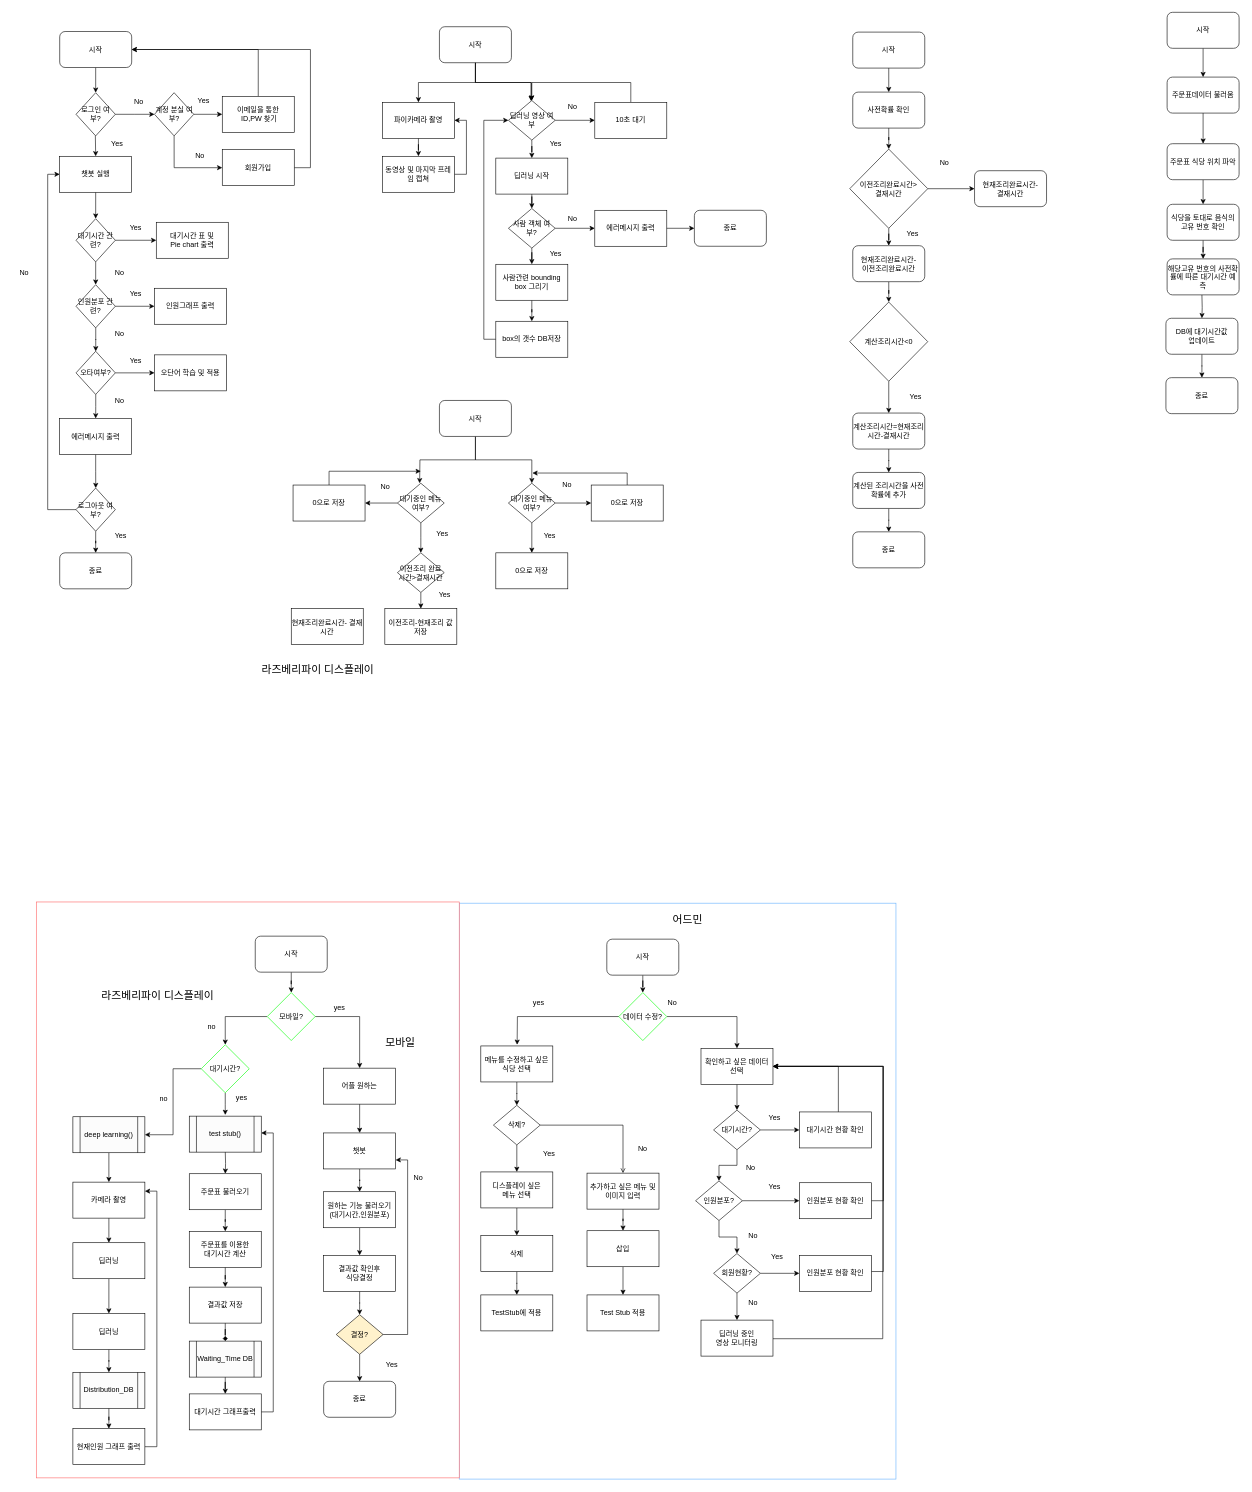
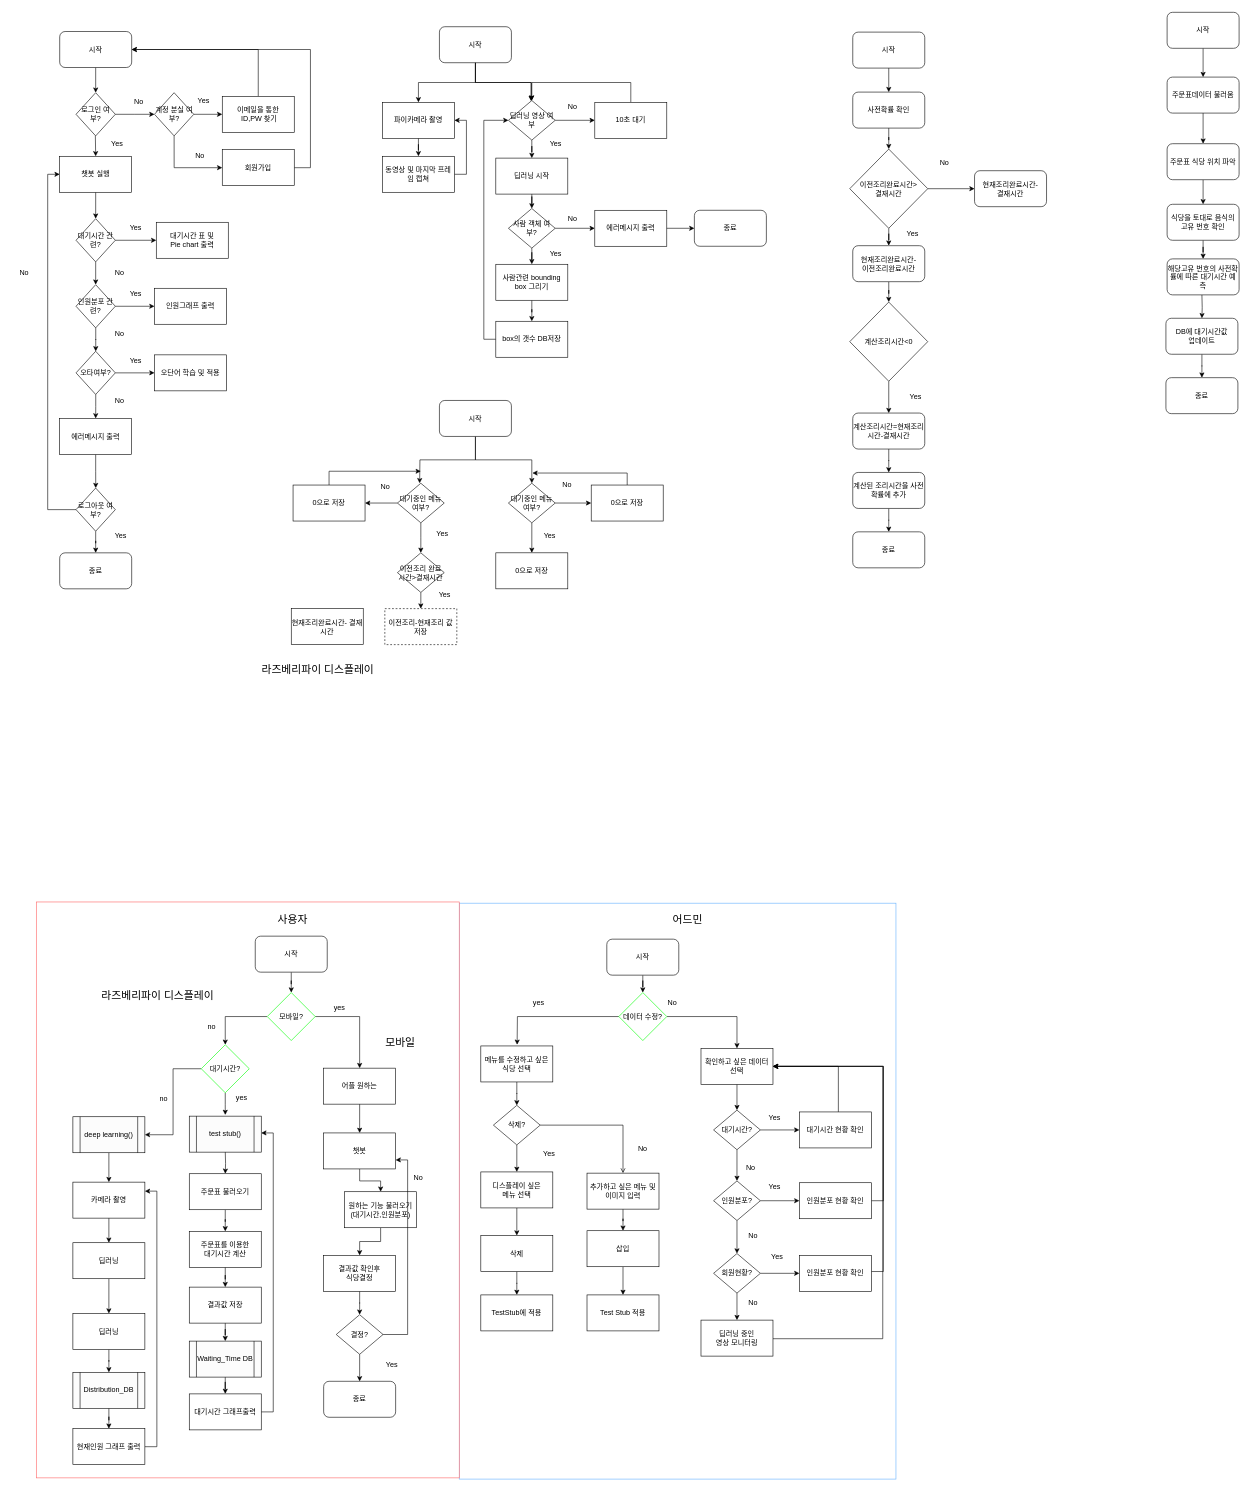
- <mxCell id="97" value="이전조리-현재조리 값 저장" style="rounded=0;whiteSpace=wrap;html=1;" parent="1" vertex="1"><mxGeometry x="641" y="1014" width="120" height="60" as="geometry" /></mxCell>
+ <mxCell id="97" value="이전조리-현재조리 값 저장" style="rounded=0;whiteSpace=wrap;html=1;dashed=1;" parent="1" vertex="1"><mxGeometry x="641" y="1014" width="120" height="60" as="geometry" /></mxCell>
+ <mxCell id="216" value="&lt;font style=&quot;font-size: 18px&quot;&gt;사용자&lt;br&gt;&lt;/font&gt;" style="text;html=1;strokeColor=none;fillColor=none;align=center;verticalAlign=middle;whiteSpace=wrap;rounded=0;" vertex="1" parent="1"><mxGeometry x="383" y="1511" width="209" height="44" as="geometry" /></mxCell>
- <mxCell id="194" value="인원분포?" style="rhombus;whiteSpace=wrap;html=1;" vertex="1" parent="1"><mxGeometry x="1159" y="1968" width="78" height="66" as="geometry" /></mxCell>
+ <mxCell id="194" value="인원분포?" style="rhombus;whiteSpace=wrap;html=1;" vertex="1" parent="1"><mxGeometry x="1189" y="1968" width="78" height="66" as="geometry" /></mxCell>
- <mxCell id="161" value="원하는 기능 불러오기&lt;br&gt;(대기시간,인원분포)" style="rounded=0;whiteSpace=wrap;html=1;" vertex="1" parent="1"><mxGeometry x="539" y="1986" width="120" height="60" as="geometry" /></mxCell>
+ <mxCell id="161" value="원하는 기능 불러오기&lt;br&gt;(대기시간,인원분포)" style="rounded=0;whiteSpace=wrap;html=1;" vertex="1" parent="1"><mxGeometry x="574" y="1986" width="120" height="60" as="geometry" /></mxCell>
- <mxCell id="113" value="" style="edgeStyle=orthogonalEdgeStyle;rounded=0;orthogonalLoop=1;jettySize=auto;html=1;endArrow=diamond;" parent="1" source="114" target="118" edge="1"><mxGeometry relative="1" as="geometry" /></mxCell>
+ <mxCell id="113" value="" style="edgeStyle=orthogonalEdgeStyle;rounded=0;orthogonalLoop=1;jettySize=auto;html=1;" parent="1" source="114" target="118" edge="1"><mxGeometry relative="1" as="geometry" /></mxCell>
- <mxCell id="186" value="결정?" style="rhombus;whiteSpace=wrap;html=1;fillColor=#fff2cc;" vertex="1" parent="1"><mxGeometry x="560" y="2191" width="78" height="66" as="geometry" /></mxCell>
+ <mxCell id="186" value="결정?" style="rhombus;whiteSpace=wrap;html=1;" vertex="1" parent="1"><mxGeometry x="560" y="2191" width="78" height="66" as="geometry" /></mxCell>
